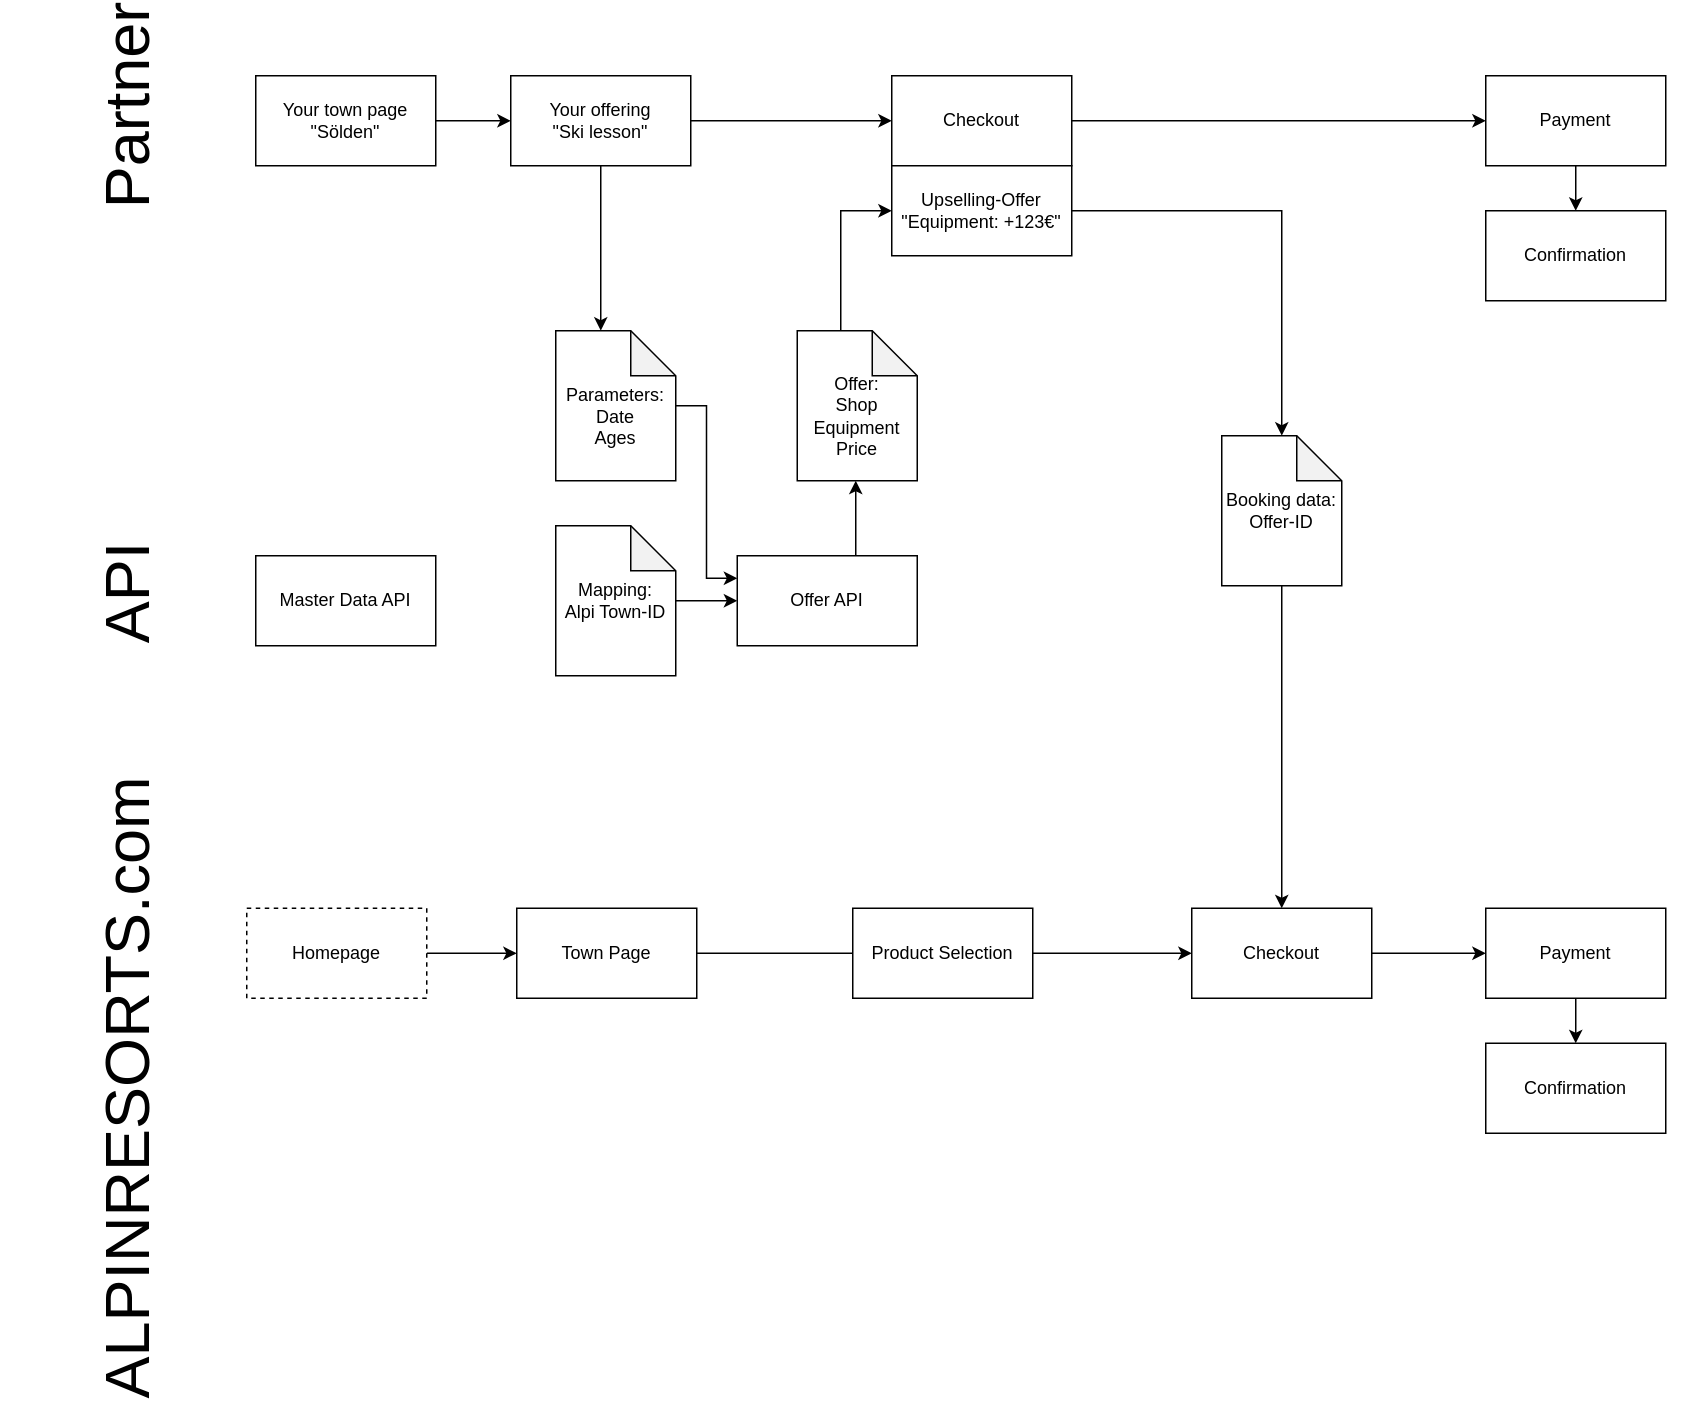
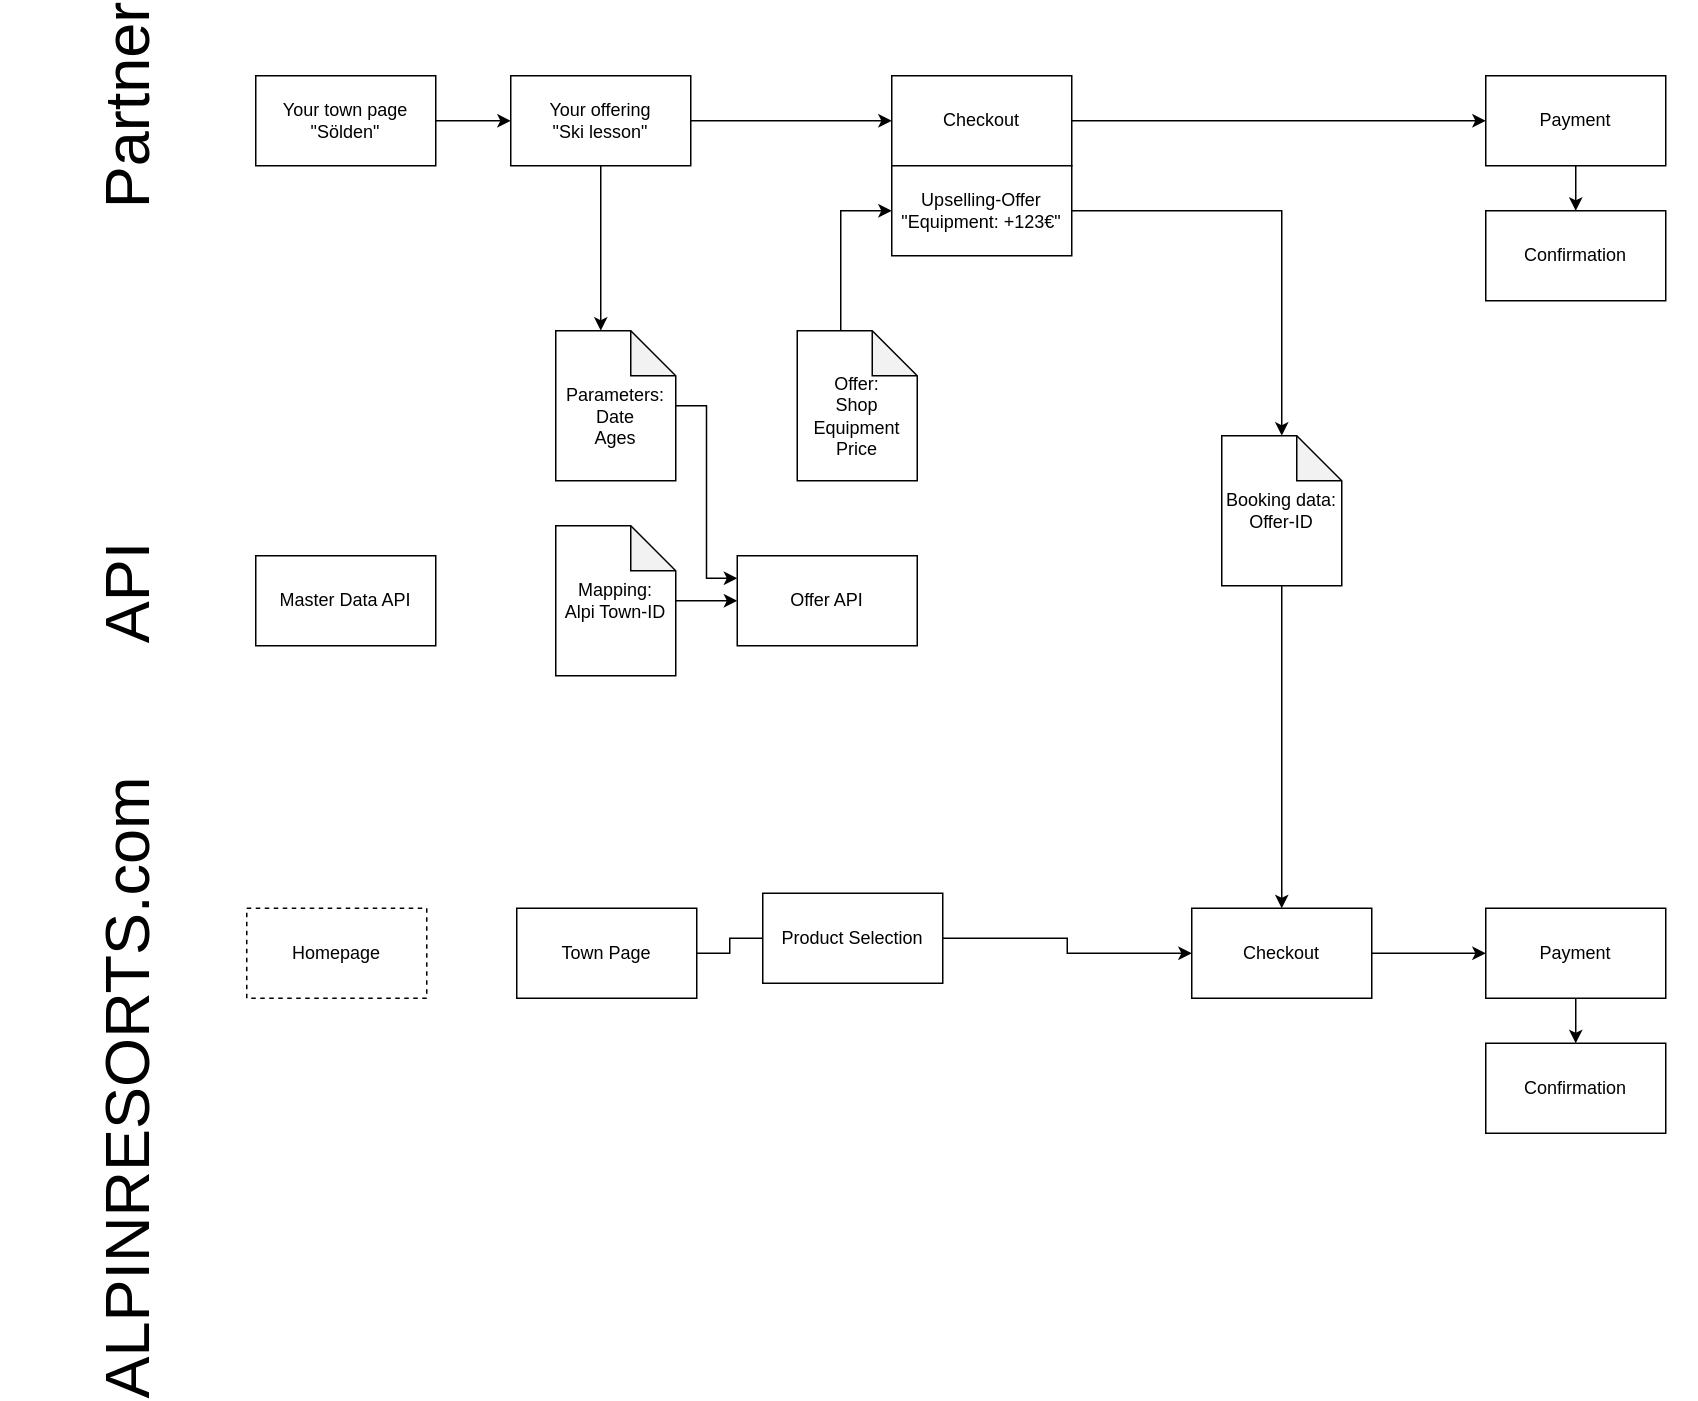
- <mxCell id="28" style="edgeStyle=orthogonalEdgeStyle;rounded=0;sketch=0;jumpStyle=arc;orthogonalLoop=1;jettySize=auto;html=1;shadow=0;" parent="1" source="29" target="32" edge="1"><mxGeometry relative="1" as="geometry"><Array as="points"><mxPoint x="570" y="350" /><mxPoint x="570" y="350" /></Array></mxGeometry></mxCell>
- <mxCell id="3" value="" style="edgeStyle=orthogonalEdgeStyle;rounded=0;orthogonalLoop=1;jettySize=auto;html=1;" parent="1" source="4" target="6" edge="1"><mxGeometry relative="1" as="geometry" /></mxCell>
- <mxCell id="8" value="Product Selection" style="rounded=0;whiteSpace=wrap;html=1;" parent="1" vertex="1"><mxGeometry x="568" y="605" width="120" height="60" as="geometry" /></mxCell>
+ <mxCell id="8" value="Product Selection" style="rounded=0;whiteSpace=wrap;html=1;" parent="1" vertex="1"><mxGeometry x="508" y="595" width="120" height="60" as="geometry" /></mxCell>
